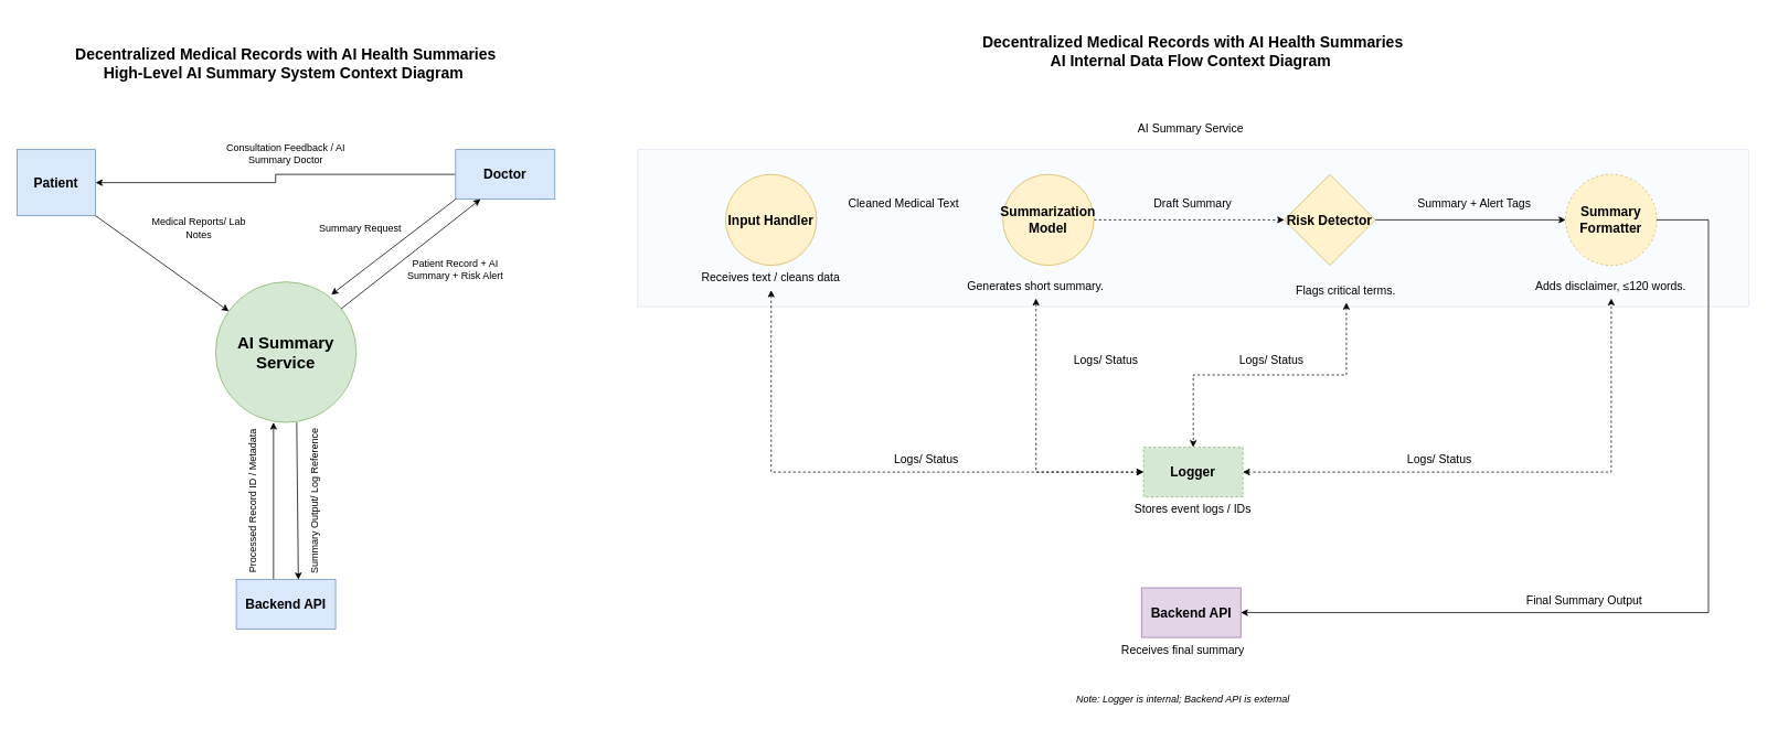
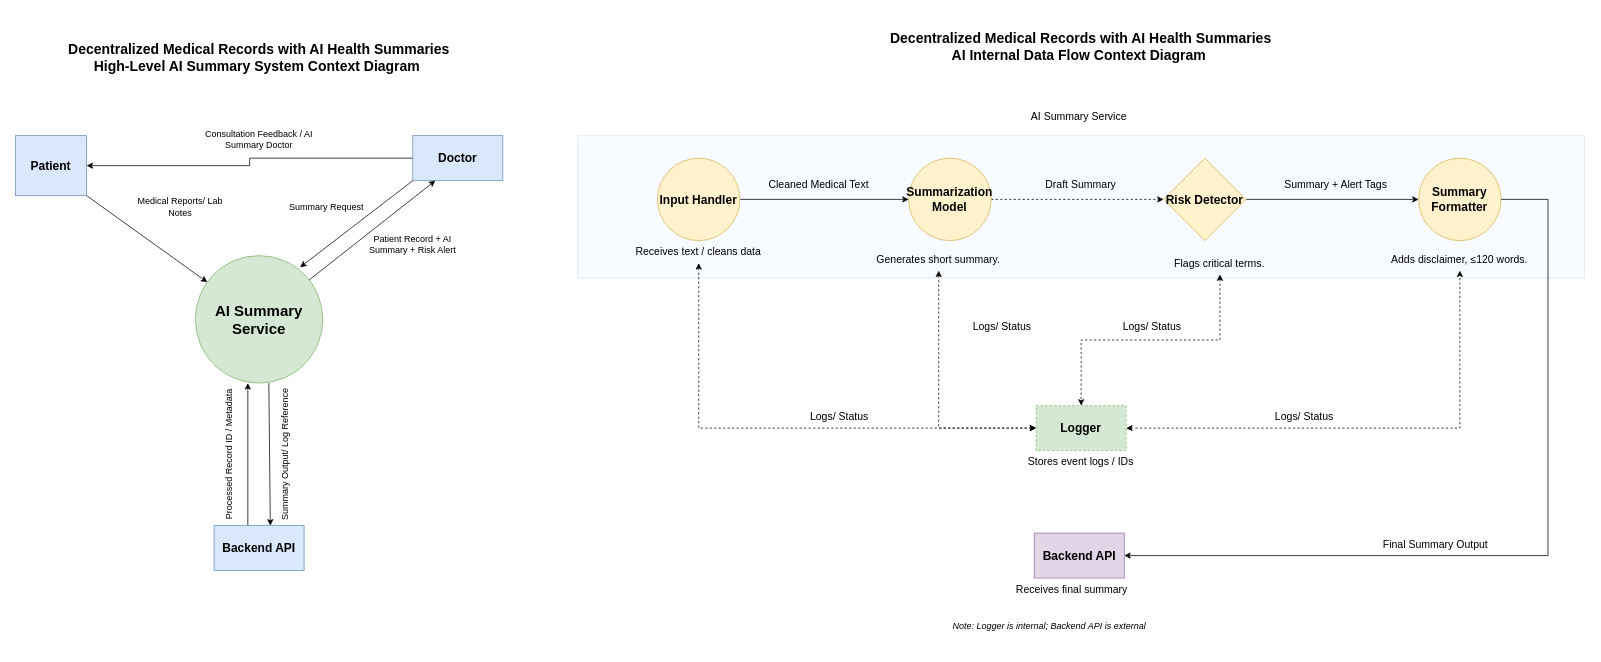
+ <mxCell id="22" style="edgeStyle=orthogonalEdgeStyle;rounded=0;orthogonalLoop=1;jettySize=auto;html=1;entryX=0;entryY=0.5;entryDx=0;entryDy=0;" edge="1" parent="19" source="23" target="25"><mxGeometry relative="1" as="geometry" /></mxCell>
- <mxCell id="28" value="Summary Formatter" style="ellipse;whiteSpace=wrap;html=1;aspect=fixed;fontStyle=1;fontSize=16;fillColor=#fff2cc;strokeColor=#d6b656;dashed=1;" vertex="1" parent="19"><mxGeometry x="1121.25" y="190" width="110" height="110" as="geometry" /></mxCell>
+ <mxCell id="28" value="Summary Formatter" style="ellipse;whiteSpace=wrap;html=1;aspect=fixed;fontStyle=1;fontSize=16;fillColor=#fff2cc;strokeColor=#d6b656;" vertex="1" parent="19"><mxGeometry x="1121.25" y="190" width="110" height="110" as="geometry" /></mxCell>
- <mxCell id="50" value="&lt;i&gt;Note:&amp;nbsp;Logger is internal; Backend API is external&lt;/i&gt;" style="text;html=1;whiteSpace=wrap;strokeColor=none;fillColor=none;align=center;verticalAlign=middle;rounded=0;" vertex="1" parent="19"><mxGeometry x="403.75" y="810" width="510" height="30" as="geometry" /></mxCell>
+ <mxCell id="50" value="&lt;i&gt;Note:&amp;nbsp;Logger is internal; Backend API is external&lt;/i&gt;" style="text;html=1;whiteSpace=wrap;strokeColor=none;fillColor=none;align=center;verticalAlign=middle;rounded=0;" vertex="1" parent="19"><mxGeometry x="373.75" y="800" width="510" height="30" as="geometry" /></mxCell>
